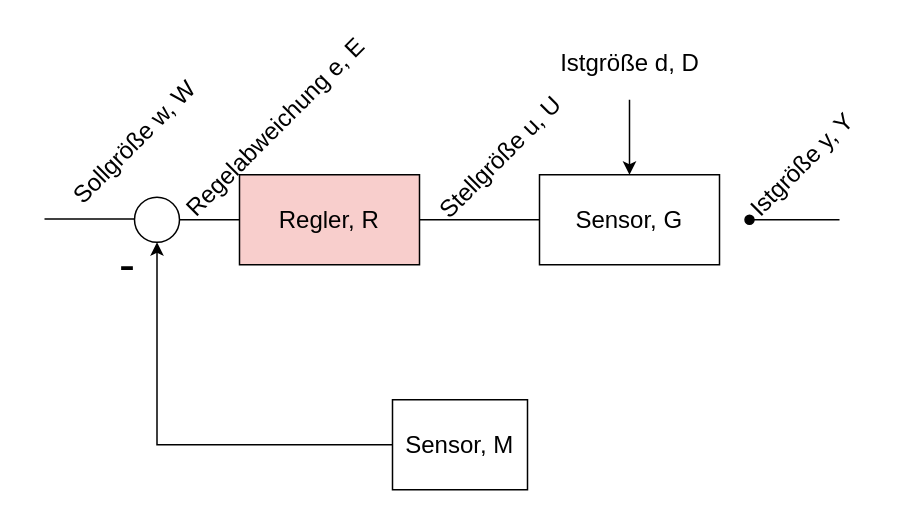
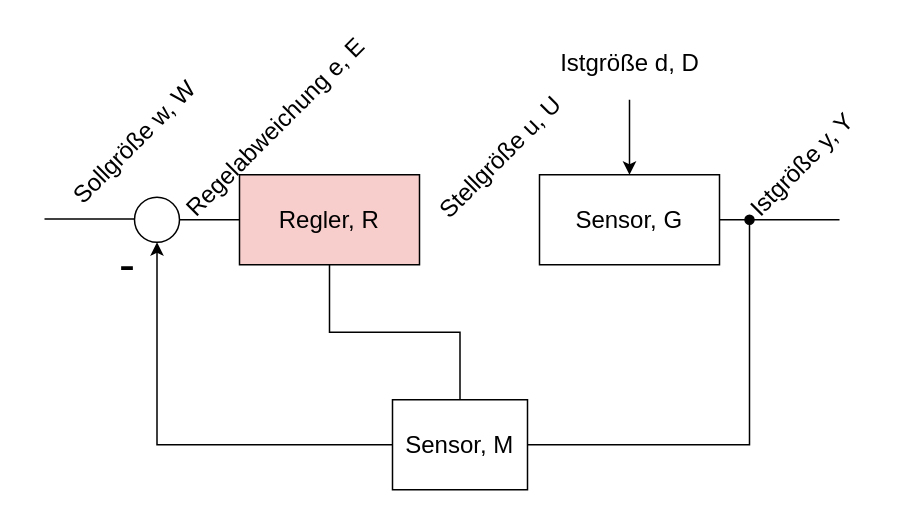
- <mxCell id="2" value="" style="edgeStyle=orthogonalEdgeStyle;rounded=0;orthogonalLoop=1;jettySize=auto;html=1;endArrow=none;endFill=0;" parent="1" source="3" target="5" edge="1"><mxGeometry relative="1" as="geometry" /></mxCell>
+ <mxCell id="2" value="" style="edgeStyle=orthogonalEdgeStyle;rounded=0;orthogonalLoop=1;jettySize=auto;html=1;endArrow=none;endFill=0;" parent="1" source="3" target="6" edge="1"><mxGeometry relative="1" as="geometry" /></mxCell>
+ <mxCell id="4" style="edgeStyle=orthogonalEdgeStyle;rounded=0;orthogonalLoop=1;jettySize=auto;html=1;exitX=1;exitY=0.5;exitDx=0;exitDy=0;entryX=1;entryY=0.5;entryDx=0;entryDy=0;endArrow=none;endFill=0;" parent="1" source="5" target="6" edge="1"><mxGeometry relative="1" as="geometry" /></mxCell>
